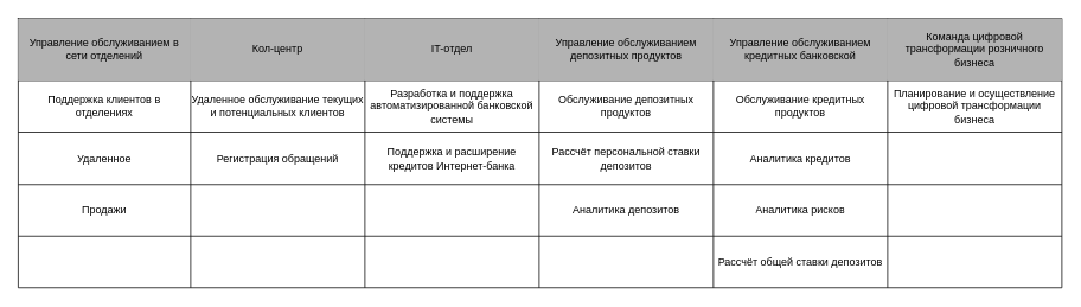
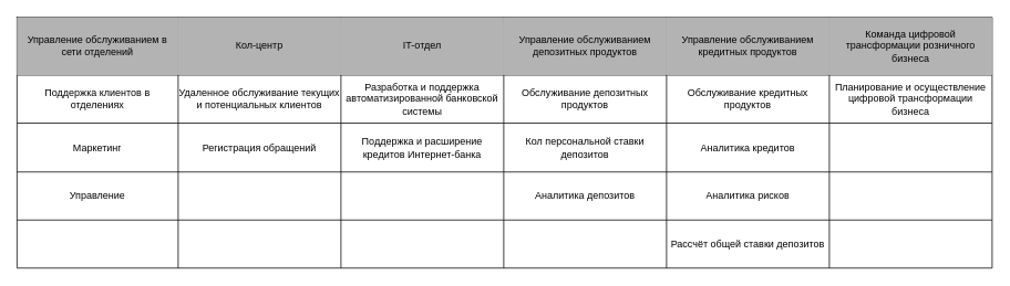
- <mxCell id="8" value="Управление обслуживанием кредитных банковской" style="shape=partialRectangle;html=1;whiteSpace=wrap;connectable=0;strokeColor=inherit;overflow=hidden;fillColor=light-dark(#b3b3b3, #ededed);top=0;left=0;bottom=0;right=0;pointerEvents=1;" vertex="1" parent="3"><mxGeometry x="782" width="196" height="70" as="geometry"><mxRectangle width="196" height="70" as="alternateBounds" /></mxGeometry></mxCell>
+ <mxCell id="8" value="Управление обслуживанием кредитных продуктов" style="shape=partialRectangle;html=1;whiteSpace=wrap;connectable=0;strokeColor=inherit;overflow=hidden;fillColor=light-dark(#b3b3b3, #ededed);top=0;left=0;bottom=0;right=0;pointerEvents=1;" vertex="1" parent="3"><mxGeometry x="782" width="196" height="70" as="geometry"><mxRectangle width="196" height="70" as="alternateBounds" /></mxGeometry></mxCell>
- <mxCell id="18" value="Удаленное" style="shape=partialRectangle;html=1;whiteSpace=wrap;connectable=0;strokeColor=inherit;overflow=hidden;fillColor=none;top=0;left=0;bottom=0;right=0;pointerEvents=1;" parent="17" vertex="1"><mxGeometry width="194" height="59" as="geometry"><mxRectangle width="194" height="59" as="alternateBounds" /></mxGeometry></mxCell>
+ <mxCell id="18" value="Маркетинг" style="shape=partialRectangle;html=1;whiteSpace=wrap;connectable=0;strokeColor=inherit;overflow=hidden;fillColor=none;top=0;left=0;bottom=0;right=0;pointerEvents=1;" parent="17" vertex="1"><mxGeometry width="194" height="59" as="geometry"><mxRectangle width="194" height="59" as="alternateBounds" /></mxGeometry></mxCell>
- <mxCell id="21" value="Рассчёт персональной ставки депозитов" style="shape=partialRectangle;html=1;whiteSpace=wrap;connectable=0;strokeColor=inherit;overflow=hidden;fillColor=none;top=0;left=0;bottom=0;right=0;pointerEvents=1;" vertex="1" parent="17"><mxGeometry x="586" width="196" height="59" as="geometry"><mxRectangle width="196" height="59" as="alternateBounds" /></mxGeometry></mxCell>
+ <mxCell id="21" value="Кол персональной ставки депозитов" style="shape=partialRectangle;html=1;whiteSpace=wrap;connectable=0;strokeColor=inherit;overflow=hidden;fillColor=none;top=0;left=0;bottom=0;right=0;pointerEvents=1;" vertex="1" parent="17"><mxGeometry x="586" width="196" height="59" as="geometry"><mxRectangle width="196" height="59" as="alternateBounds" /></mxGeometry></mxCell>
- <mxCell id="25" value="Продажи" style="shape=partialRectangle;html=1;whiteSpace=wrap;connectable=0;strokeColor=inherit;overflow=hidden;fillColor=none;top=0;left=0;bottom=0;right=0;pointerEvents=1;" parent="24" vertex="1"><mxGeometry width="194" height="58" as="geometry"><mxRectangle width="194" height="58" as="alternateBounds" /></mxGeometry></mxCell>
+ <mxCell id="25" value="Управление" style="shape=partialRectangle;html=1;whiteSpace=wrap;connectable=0;strokeColor=inherit;overflow=hidden;fillColor=none;top=0;left=0;bottom=0;right=0;pointerEvents=1;" parent="24" vertex="1"><mxGeometry width="194" height="58" as="geometry"><mxRectangle width="194" height="58" as="alternateBounds" /></mxGeometry></mxCell>
